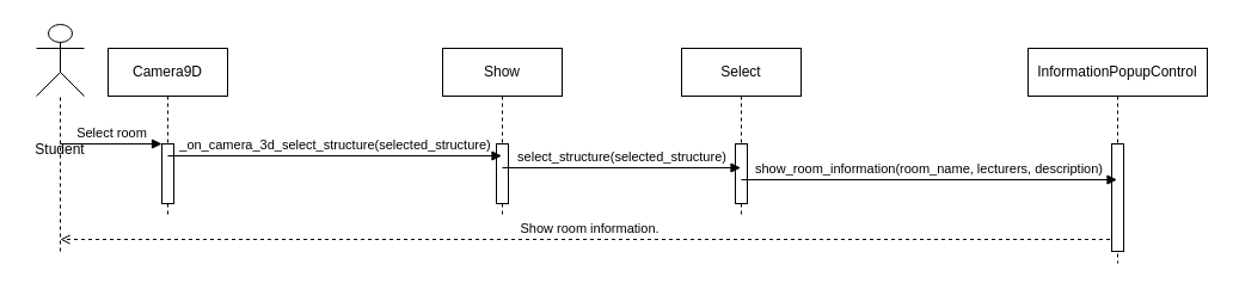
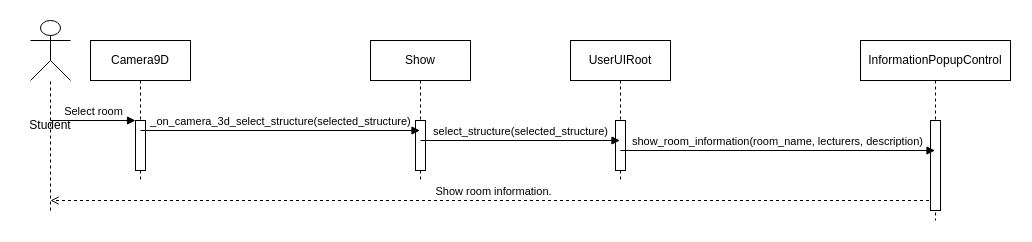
- <mxCell id="12" value="Select" style="shape=umlLifeline;perimeter=lifelinePerimeter;whiteSpace=wrap;html=1;container=0;dropTarget=0;collapsible=0;recursiveResize=0;outlineConnect=0;portConstraint=eastwest;newEdgeStyle={&quot;edgeStyle&quot;:&quot;elbowEdgeStyle&quot;,&quot;elbow&quot;:&quot;vertical&quot;,&quot;curved&quot;:0,&quot;rounded&quot;:0};" vertex="1" parent="1"><mxGeometry x="570" y="40" width="100" height="140" as="geometry" /></mxCell>
+ <mxCell id="12" value="UserUIRoot" style="shape=umlLifeline;perimeter=lifelinePerimeter;whiteSpace=wrap;html=1;container=0;dropTarget=0;collapsible=0;recursiveResize=0;outlineConnect=0;portConstraint=eastwest;newEdgeStyle={&quot;edgeStyle&quot;:&quot;elbowEdgeStyle&quot;,&quot;elbow&quot;:&quot;vertical&quot;,&quot;curved&quot;:0,&quot;rounded&quot;:0};" vertex="1" parent="1"><mxGeometry x="570" y="40" width="100" height="140" as="geometry" /></mxCell>
